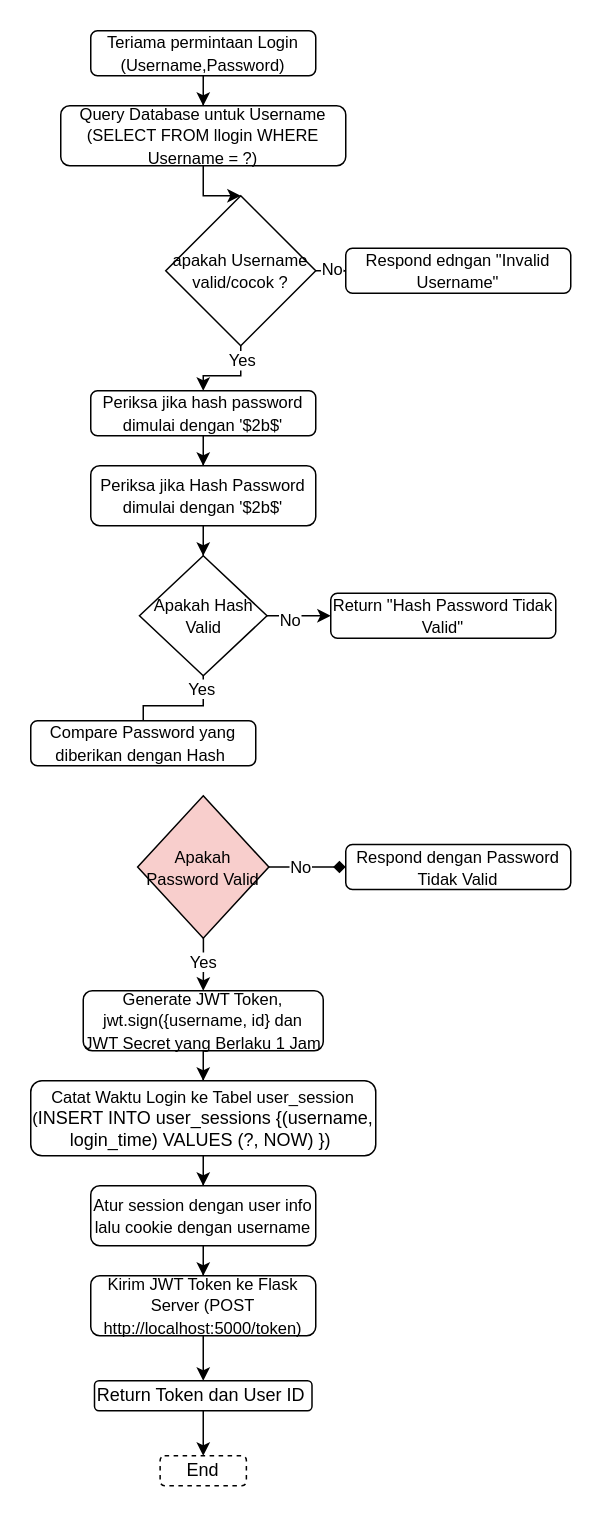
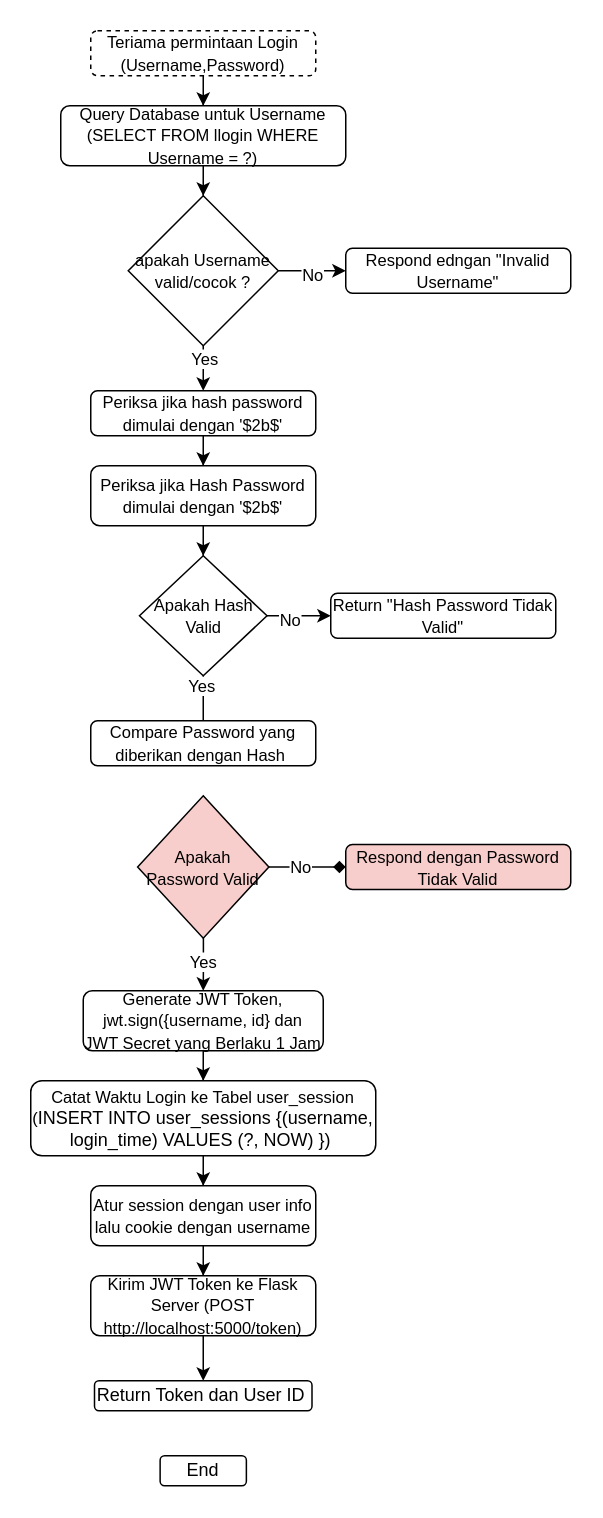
- <mxCell id="3" value="&lt;font style=&quot;font-size: 11px;&quot;&gt;Teriama permintaan Login (Username,Password)&lt;/font&gt;" style="rounded=1;whiteSpace=wrap;html=1;" vertex="1" parent="1"><mxGeometry x="60" y="20" width="150" height="30" as="geometry" /></mxCell>
+ <mxCell id="3" value="&lt;font style=&quot;font-size: 11px;&quot;&gt;Teriama permintaan Login (Username,Password)&lt;/font&gt;" style="rounded=1;whiteSpace=wrap;html=1;dashed=1;" vertex="1" parent="1"><mxGeometry x="60" y="20" width="150" height="30" as="geometry" /></mxCell>
- <mxCell id="11" value="&lt;font style=&quot;font-size: 11px;&quot;&gt;apakah Username valid/cocok ?&lt;/font&gt;" style="rhombus;whiteSpace=wrap;html=1;" vertex="1" parent="1"><mxGeometry x="110" y="130" width="100" height="100" as="geometry" /></mxCell>
+ <mxCell id="11" value="&lt;font style=&quot;font-size: 11px;&quot;&gt;apakah Username valid/cocok ?&lt;/font&gt;" style="rhombus;whiteSpace=wrap;html=1;" vertex="1" parent="1"><mxGeometry x="85" y="130" width="100" height="100" as="geometry" /></mxCell>
- <mxCell id="23" value="&lt;font style=&quot;font-size: 11px;&quot;&gt;Compare Password yang diberikan dengan Hash&amp;nbsp;&lt;/font&gt;" style="rounded=1;whiteSpace=wrap;html=1;" vertex="1" parent="1"><mxGeometry x="20" y="480" width="150" height="30" as="geometry" /></mxCell>
+ <mxCell id="23" value="&lt;font style=&quot;font-size: 11px;&quot;&gt;Compare Password yang diberikan dengan Hash&amp;nbsp;&lt;/font&gt;" style="rounded=1;whiteSpace=wrap;html=1;" vertex="1" parent="1"><mxGeometry x="60" y="480" width="150" height="30" as="geometry" /></mxCell>
- <mxCell id="29" value="&lt;font style=&quot;font-size: 11px;&quot;&gt;Respond dengan Password Tidak Valid&lt;/font&gt;" style="rounded=1;whiteSpace=wrap;html=1;" vertex="1" parent="1"><mxGeometry x="230" y="562.5" width="150" height="30" as="geometry" /></mxCell>
+ <mxCell id="29" value="&lt;font style=&quot;font-size: 11px;&quot;&gt;Respond dengan Password Tidak Valid&lt;/font&gt;" style="rounded=1;whiteSpace=wrap;html=1;fillColor=#f8cecc;" vertex="1" parent="1"><mxGeometry x="230" y="562.5" width="150" height="30" as="geometry" /></mxCell>
- <mxCell id="38" style="edgeStyle=orthogonalEdgeStyle;rounded=0;orthogonalLoop=1;jettySize=auto;html=1;entryX=0.5;entryY=0;entryDx=0;entryDy=0;" edge="1" parent="1" source="39" target="40"><mxGeometry relative="1" as="geometry" /></mxCell>
- <mxCell id="40" value="End" style="rounded=1;whiteSpace=wrap;html=1;dashed=1;" vertex="1" parent="1"><mxGeometry x="106.25" y="970" width="57.5" height="20" as="geometry" /></mxCell>
+ <mxCell id="40" value="End" style="rounded=1;whiteSpace=wrap;html=1;" vertex="1" parent="1"><mxGeometry x="106.25" y="970" width="57.5" height="20" as="geometry" /></mxCell>
